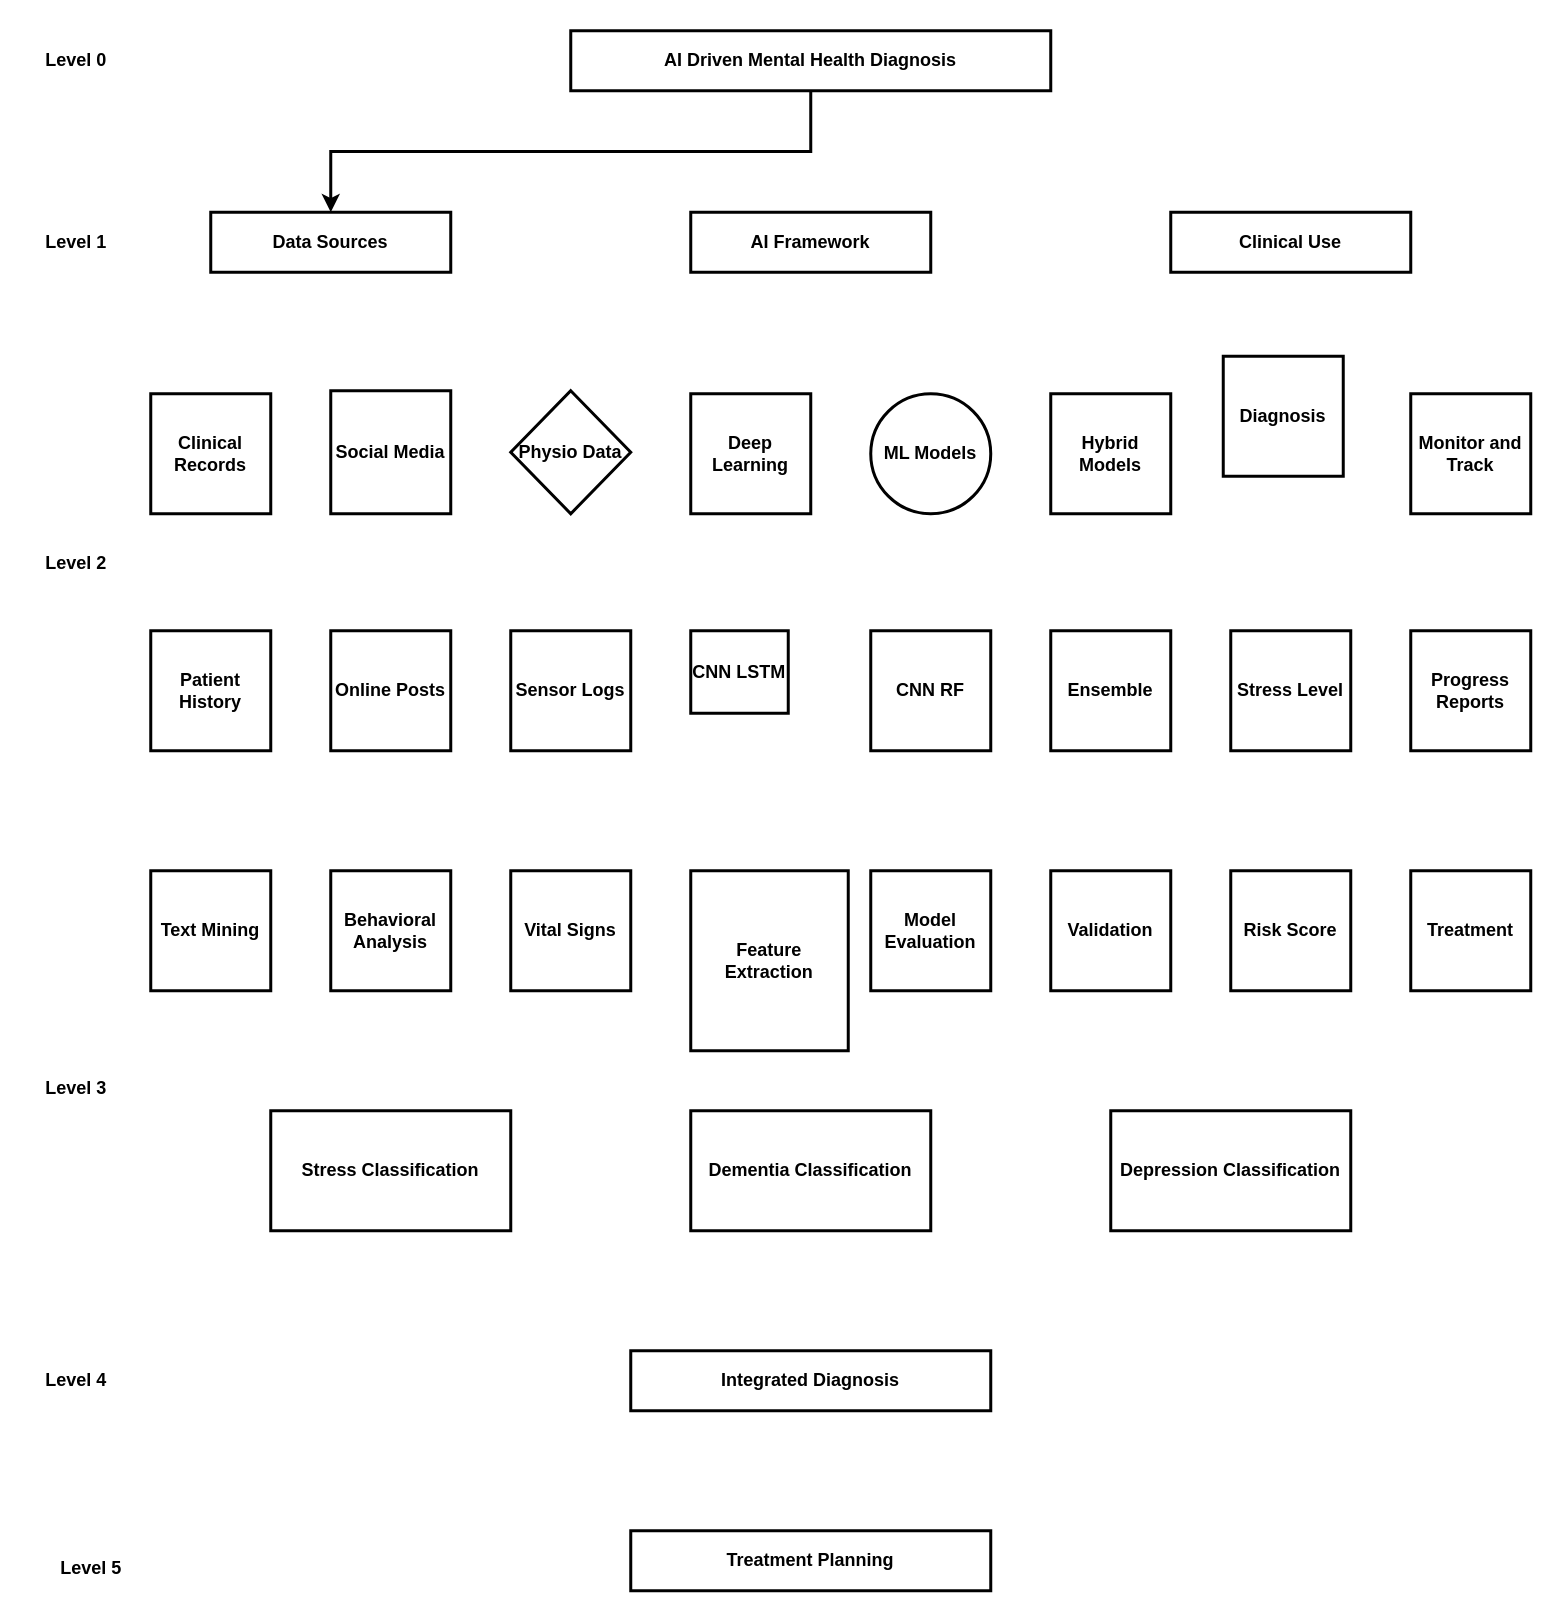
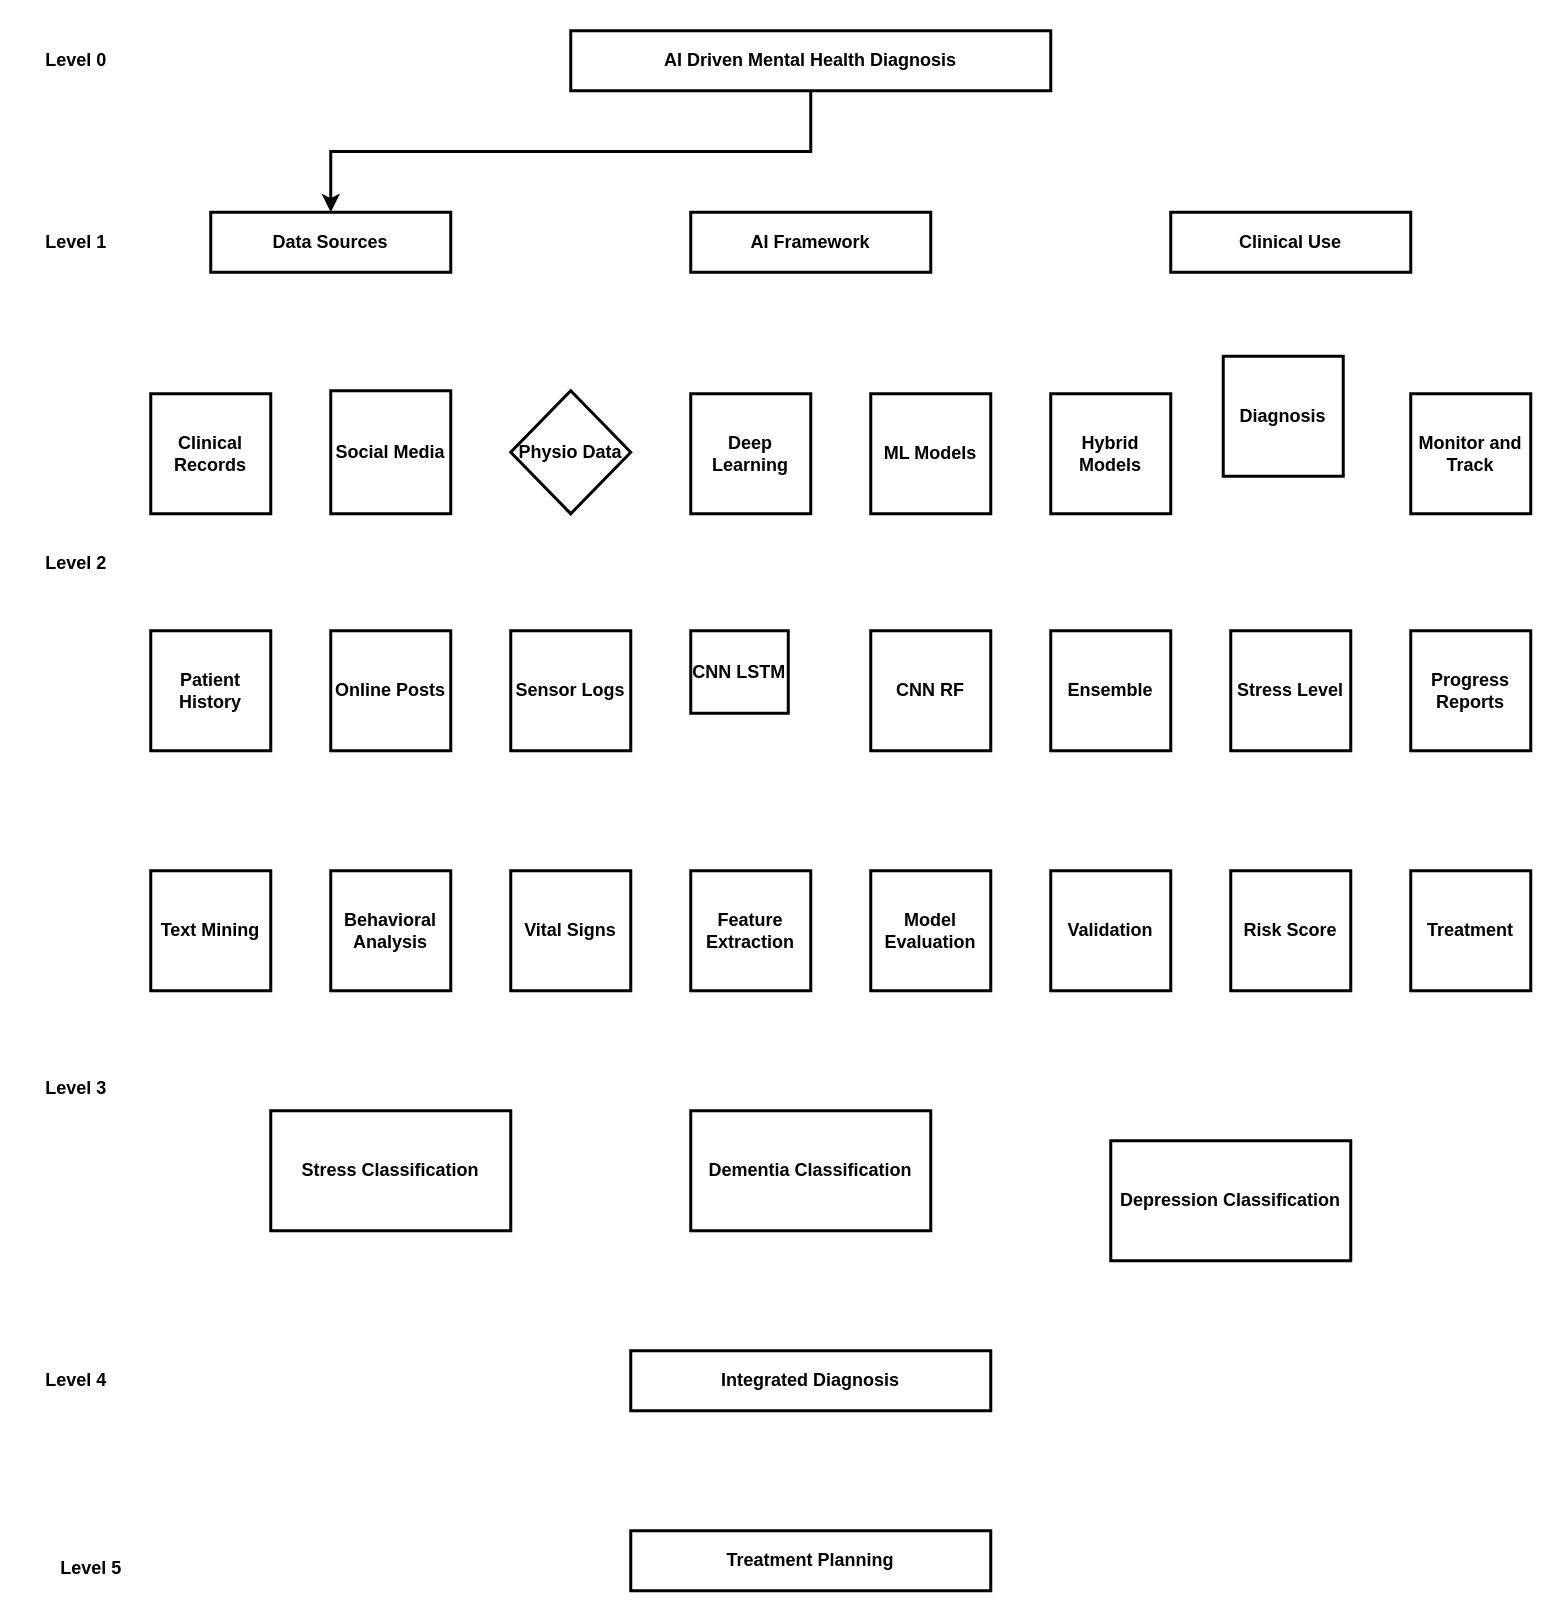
- <mxCell id="11" value="ML Models" style="ellipse;whiteSpace=wrap;html=1;strokeWidth=2;fontStyle=1;" vertex="1" parent="1"><mxGeometry x="580" y="262" width="80" height="80" as="geometry" /></mxCell>
+ <mxCell id="11" value="ML Models" style="whiteSpace=wrap;html=1;strokeWidth=2;fontStyle=1" vertex="1" parent="1"><mxGeometry x="580" y="262" width="80" height="80" as="geometry" /></mxCell>
- <mxCell id="26" value="Feature Extraction" style="whiteSpace=wrap;html=1;strokeWidth=2;fontStyle=1" vertex="1" parent="1"><mxGeometry x="460" y="580" width="105" height="120" as="geometry" /></mxCell>
+ <mxCell id="26" value="Feature Extraction" style="whiteSpace=wrap;html=1;strokeWidth=2;fontStyle=1" vertex="1" parent="1"><mxGeometry x="460" y="580" width="80" height="80" as="geometry" /></mxCell>
- <mxCell id="32" value="Depression Classification" style="whiteSpace=wrap;html=1;strokeWidth=2;fontStyle=1" vertex="1" parent="1"><mxGeometry x="740" y="740" width="160" height="80" as="geometry" /></mxCell>
+ <mxCell id="32" value="Depression Classification" style="whiteSpace=wrap;html=1;strokeWidth=2;fontStyle=1" vertex="1" parent="1"><mxGeometry x="740" y="760" width="160" height="80" as="geometry" /></mxCell>
